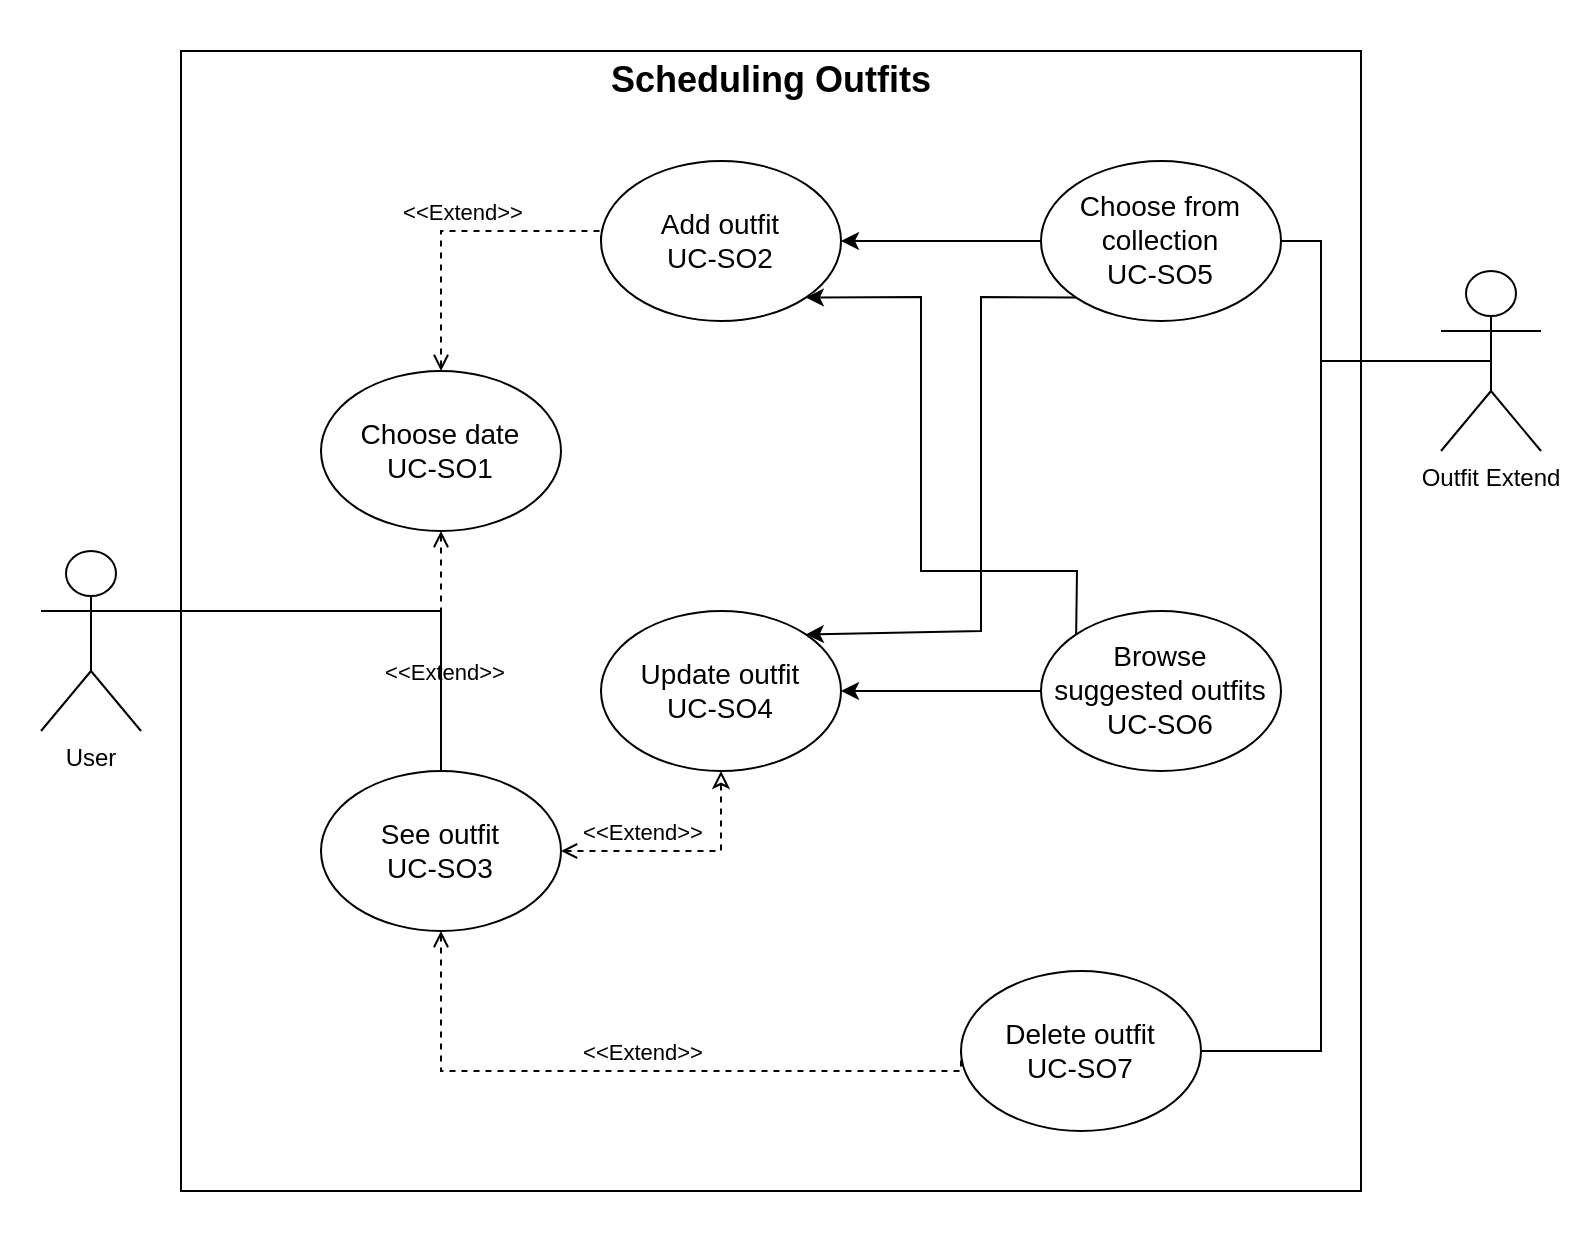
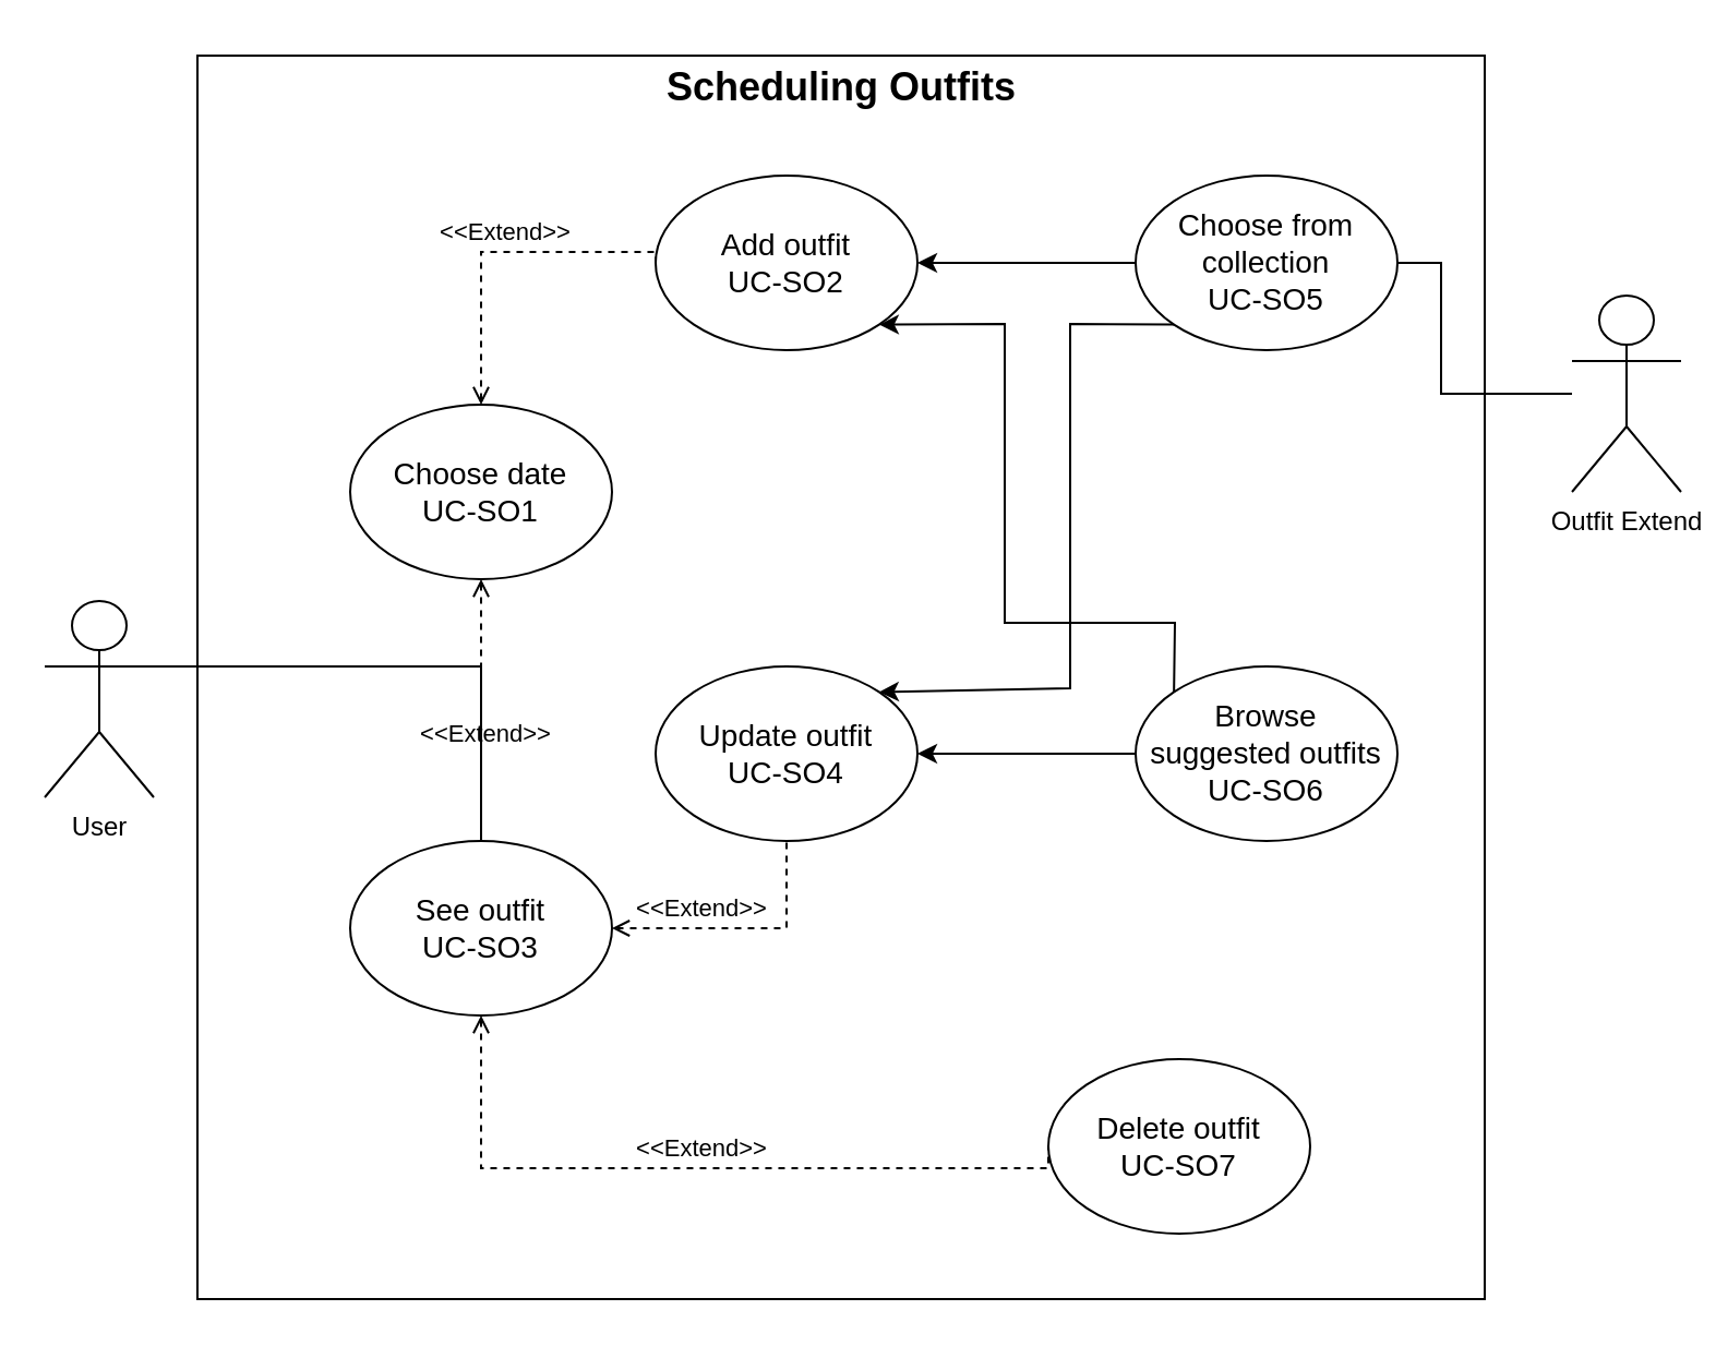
- <mxCell id="10" style="edgeStyle=none;rounded=0;html=1;exitX=0.5;exitY=0.5;exitDx=0;exitDy=0;exitPerimeter=0;entryX=1;entryY=0.5;entryDx=0;entryDy=0;fontSize=14;startArrow=none;startFill=0;endArrow=none;endFill=0;" edge="1" parent="1" source="12" target="7"><mxGeometry relative="1" as="geometry"><Array as="points"><mxPoint x="660" y="180" /><mxPoint x="660" y="525" /></Array></mxGeometry></mxCell>
- <mxCell id="15" style="edgeStyle=orthogonalEdgeStyle;rounded=0;orthogonalLoop=1;jettySize=auto;html=1;startArrow=open;startFill=0;endArrow=classic;endFill=0;dashed=1;entryX=0.5;entryY=1;entryDx=0;entryDy=0;" parent="1" source="17" target="9" edge="1"><mxGeometry relative="1" as="geometry"><Array as="points"><mxPoint x="360" y="425" /></Array><mxPoint x="360" y="345" as="targetPoint" /></mxGeometry></mxCell>
+ <mxCell id="15" style="edgeStyle=orthogonalEdgeStyle;rounded=0;orthogonalLoop=1;jettySize=auto;html=1;startArrow=open;startFill=0;endArrow=none;endFill=0;dashed=1;entryX=0.5;entryY=1;entryDx=0;entryDy=0;" parent="1" source="17" target="9" edge="1"><mxGeometry relative="1" as="geometry"><Array as="points"><mxPoint x="360" y="425" /></Array><mxPoint x="360" y="345" as="targetPoint" /></mxGeometry></mxCell>
